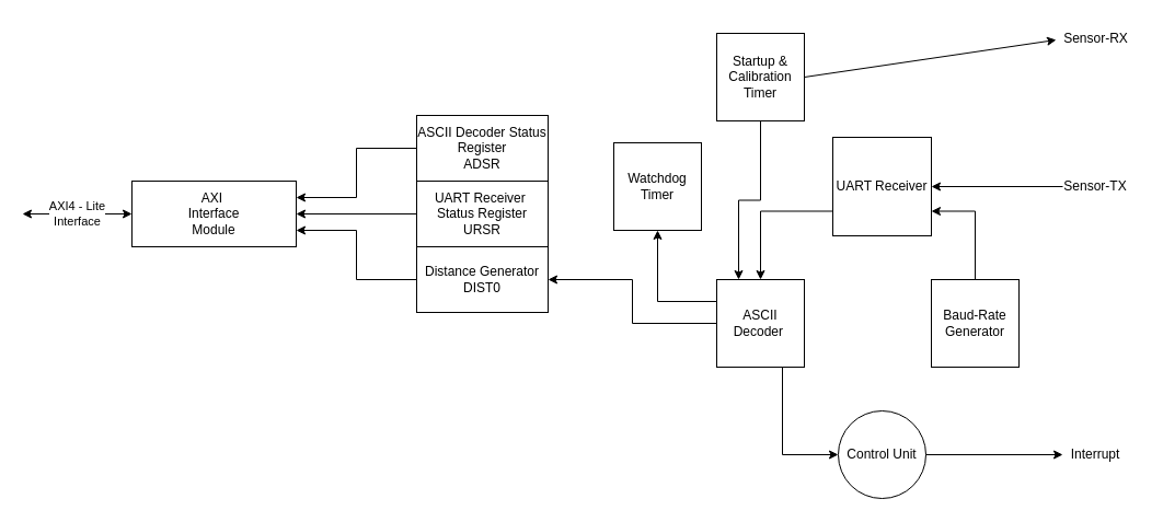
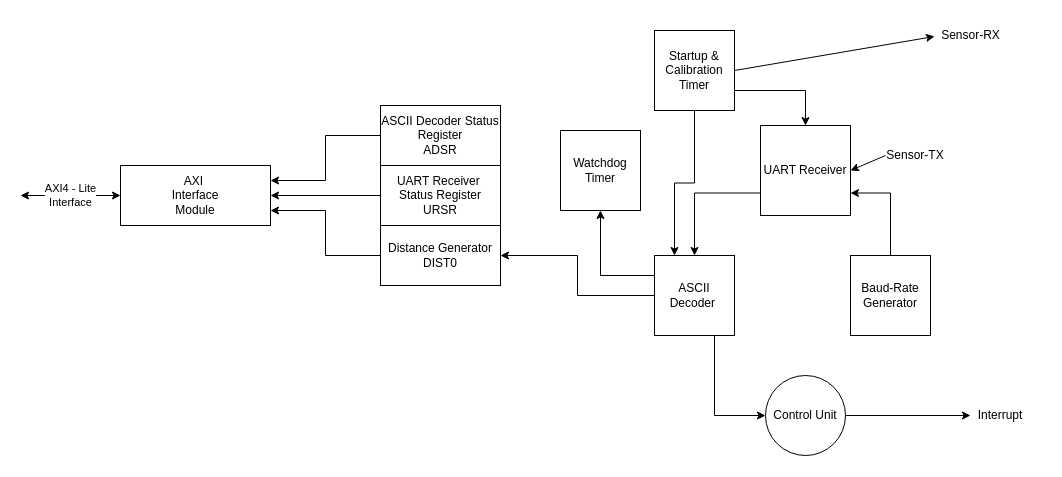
- <mxCell id="5" value="Sensor-RX" style="text;html=1;align=center;verticalAlign=middle;resizable=0;points=[];autosize=1;strokeColor=none;fillColor=none;" vertex="1" parent="1"><mxGeometry x="960" y="20" width="80" height="30" as="geometry" /></mxCell>
+ <mxCell id="5" value="Sensor-RX" style="text;html=1;align=center;verticalAlign=middle;resizable=0;points=[];autosize=1;strokeColor=none;fillColor=none;" vertex="1" parent="1"><mxGeometry x="930" y="20" width="80" height="30" as="geometry" /></mxCell>
+ <mxCell id="12" value="" style="endArrow=classic;html=1;rounded=0;entryX=0.5;entryY=0;entryDx=0;entryDy=0;exitX=1;exitY=0.75;exitDx=0;exitDy=0;edgeStyle=orthogonalEdgeStyle;" edge="1" parent="1" source="6" target="2"><mxGeometry width="50" height="50" relative="1" as="geometry"><mxPoint x="670" y="235" as="sourcePoint" /><mxPoint x="720" y="185" as="targetPoint" /></mxGeometry></mxCell>
- <mxCell id="4" value="Sensor-TX" style="text;html=1;align=center;verticalAlign=middle;whiteSpace=wrap;rounded=0;" vertex="1" parent="1"><mxGeometry x="970" y="155" width="60" height="30" as="geometry" /></mxCell>
+ <mxCell id="4" value="Sensor-TX" style="text;html=1;align=center;verticalAlign=middle;whiteSpace=wrap;rounded=0;" vertex="1" parent="1"><mxGeometry x="885" y="140" width="60" height="30" as="geometry" /></mxCell>
